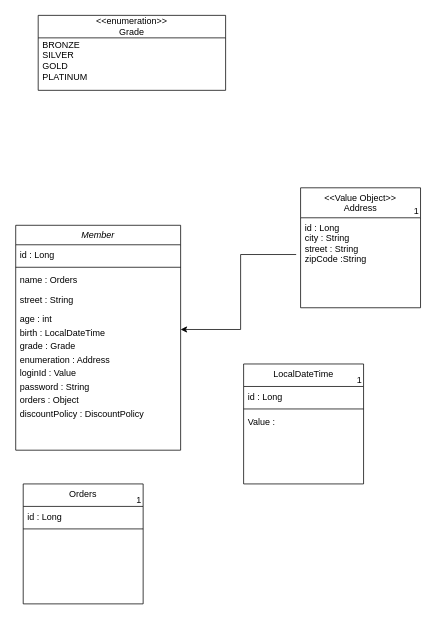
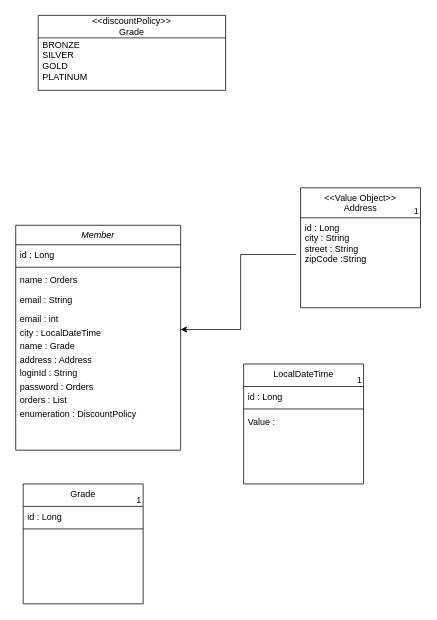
- <mxCell id="15" value="&lt;div&gt;&amp;lt;&amp;lt;enumeration&amp;gt;&amp;gt;&lt;/div&gt;Grade" style="swimlane;fontStyle=0;childLayout=stackLayout;horizontal=1;startSize=30;horizontalStack=0;resizeParent=1;resizeParentMax=0;resizeLast=0;collapsible=1;marginBottom=0;whiteSpace=wrap;html=1;" vertex="1" parent="1"><mxGeometry x="50" y="20" width="250" height="100" as="geometry" /></mxCell>
+ <mxCell id="15" value="&lt;div&gt;&amp;lt;&amp;lt;discountPolicy&amp;gt;&amp;gt;&lt;/div&gt;Grade" style="swimlane;fontStyle=0;childLayout=stackLayout;horizontal=1;startSize=30;horizontalStack=0;resizeParent=1;resizeParentMax=0;resizeLast=0;collapsible=1;marginBottom=0;whiteSpace=wrap;html=1;" vertex="1" parent="1"><mxGeometry x="50" y="20" width="250" height="100" as="geometry" /></mxCell>
- <mxCell id="6" value="street : String    &#10;" style="text;align=left;verticalAlign=top;spacingLeft=4;spacingRight=4;overflow=hidden;rotatable=0;points=[[0,0.5],[1,0.5]];portConstraint=eastwest;rounded=0;shadow=0;html=0;" vertex="1" parent="2"><mxGeometry y="86" width="220" height="26" as="geometry" /></mxCell>
+ <mxCell id="6" value="email : String    &#10;" style="text;align=left;verticalAlign=top;spacingLeft=4;spacingRight=4;overflow=hidden;rotatable=0;points=[[0,0.5],[1,0.5]];portConstraint=eastwest;rounded=0;shadow=0;html=0;" vertex="1" parent="2"><mxGeometry y="86" width="220" height="26" as="geometry" /></mxCell>
- <mxCell id="7" value="age : int" style="text;align=left;verticalAlign=top;spacingLeft=4;spacingRight=4;overflow=hidden;rotatable=0;points=[[0,0.5],[1,0.5]];portConstraint=eastwest;" parent="2" vertex="1"><mxGeometry y="112" width="220" height="18" as="geometry" /></mxCell>
+ <mxCell id="7" value="email : int" style="text;align=left;verticalAlign=top;spacingLeft=4;spacingRight=4;overflow=hidden;rotatable=0;points=[[0,0.5],[1,0.5]];portConstraint=eastwest;" parent="2" vertex="1"><mxGeometry y="112" width="220" height="18" as="geometry" /></mxCell>
- <mxCell id="8" value="birth : LocalDateTime" style="text;align=left;verticalAlign=top;spacingLeft=4;spacingRight=4;overflow=hidden;rotatable=0;points=[[0,0.5],[1,0.5]];portConstraint=eastwest;" vertex="1" parent="2"><mxGeometry y="130" width="220" height="18" as="geometry" /></mxCell>
+ <mxCell id="8" value="city : LocalDateTime" style="text;align=left;verticalAlign=top;spacingLeft=4;spacingRight=4;overflow=hidden;rotatable=0;points=[[0,0.5],[1,0.5]];portConstraint=eastwest;" vertex="1" parent="2"><mxGeometry y="130" width="220" height="18" as="geometry" /></mxCell>
- <mxCell id="9" value="grade : Grade" style="text;align=left;verticalAlign=top;spacingLeft=4;spacingRight=4;overflow=hidden;rotatable=0;points=[[0,0.5],[1,0.5]];portConstraint=eastwest;" vertex="1" parent="2"><mxGeometry y="148" width="220" height="18" as="geometry" /></mxCell>
+ <mxCell id="9" value="name : Grade" style="text;align=left;verticalAlign=top;spacingLeft=4;spacingRight=4;overflow=hidden;rotatable=0;points=[[0,0.5],[1,0.5]];portConstraint=eastwest;" vertex="1" parent="2"><mxGeometry y="148" width="220" height="18" as="geometry" /></mxCell>
- <mxCell id="10" value="enumeration : Address" style="text;align=left;verticalAlign=top;spacingLeft=4;spacingRight=4;overflow=hidden;rotatable=0;points=[[0,0.5],[1,0.5]];portConstraint=eastwest;" vertex="1" parent="2"><mxGeometry y="166" width="220" height="18" as="geometry" /></mxCell>
+ <mxCell id="10" value="address : Address" style="text;align=left;verticalAlign=top;spacingLeft=4;spacingRight=4;overflow=hidden;rotatable=0;points=[[0,0.5],[1,0.5]];portConstraint=eastwest;" vertex="1" parent="2"><mxGeometry y="166" width="220" height="18" as="geometry" /></mxCell>
- <mxCell id="11" value="loginId : Value" style="text;align=left;verticalAlign=top;spacingLeft=4;spacingRight=4;overflow=hidden;rotatable=0;points=[[0,0.5],[1,0.5]];portConstraint=eastwest;" vertex="1" parent="2"><mxGeometry y="184" width="220" height="18" as="geometry" /></mxCell>
+ <mxCell id="11" value="loginId : String" style="text;align=left;verticalAlign=top;spacingLeft=4;spacingRight=4;overflow=hidden;rotatable=0;points=[[0,0.5],[1,0.5]];portConstraint=eastwest;" vertex="1" parent="2"><mxGeometry y="184" width="220" height="18" as="geometry" /></mxCell>
- <mxCell id="12" value="password : String" style="text;align=left;verticalAlign=top;spacingLeft=4;spacingRight=4;overflow=hidden;rotatable=0;points=[[0,0.5],[1,0.5]];portConstraint=eastwest;" vertex="1" parent="2"><mxGeometry y="202" width="220" height="18" as="geometry" /></mxCell>
+ <mxCell id="12" value="password : Orders" style="text;align=left;verticalAlign=top;spacingLeft=4;spacingRight=4;overflow=hidden;rotatable=0;points=[[0,0.5],[1,0.5]];portConstraint=eastwest;" vertex="1" parent="2"><mxGeometry y="202" width="220" height="18" as="geometry" /></mxCell>
- <mxCell id="13" value="orders : Object" style="text;align=left;verticalAlign=top;spacingLeft=4;spacingRight=4;overflow=hidden;rotatable=0;points=[[0,0.5],[1,0.5]];portConstraint=eastwest;" vertex="1" parent="2"><mxGeometry y="220" width="220" height="18" as="geometry" /></mxCell>
+ <mxCell id="13" value="orders : List" style="text;align=left;verticalAlign=top;spacingLeft=4;spacingRight=4;overflow=hidden;rotatable=0;points=[[0,0.5],[1,0.5]];portConstraint=eastwest;" vertex="1" parent="2"><mxGeometry y="220" width="220" height="18" as="geometry" /></mxCell>
- <mxCell id="14" value="discountPolicy : DiscountPolicy" style="text;align=left;verticalAlign=top;spacingLeft=4;spacingRight=4;overflow=hidden;rotatable=0;points=[[0,0.5],[1,0.5]];portConstraint=eastwest;" vertex="1" parent="2"><mxGeometry y="238" width="220" height="18" as="geometry" /></mxCell>
+ <mxCell id="14" value="enumeration : DiscountPolicy" style="text;align=left;verticalAlign=top;spacingLeft=4;spacingRight=4;overflow=hidden;rotatable=0;points=[[0,0.5],[1,0.5]];portConstraint=eastwest;" vertex="1" parent="2"><mxGeometry y="238" width="220" height="18" as="geometry" /></mxCell>
- <mxCell id="18" value="Orders" style="swimlane;fontStyle=0;align=center;verticalAlign=top;childLayout=stackLayout;horizontal=1;startSize=30;horizontalStack=0;resizeParent=1;resizeLast=0;collapsible=1;marginBottom=0;rounded=0;shadow=0;strokeWidth=1;" vertex="1" parent="1"><mxGeometry x="30" y="645" width="160" height="160" as="geometry"><mxRectangle x="550" y="140" width="160" height="26" as="alternateBounds" /></mxGeometry></mxCell>
+ <mxCell id="18" value="Grade" style="swimlane;fontStyle=0;align=center;verticalAlign=top;childLayout=stackLayout;horizontal=1;startSize=30;horizontalStack=0;resizeParent=1;resizeLast=0;collapsible=1;marginBottom=0;rounded=0;shadow=0;strokeWidth=1;" vertex="1" parent="1"><mxGeometry x="30" y="645" width="160" height="160" as="geometry"><mxRectangle x="550" y="140" width="160" height="26" as="alternateBounds" /></mxGeometry></mxCell>
